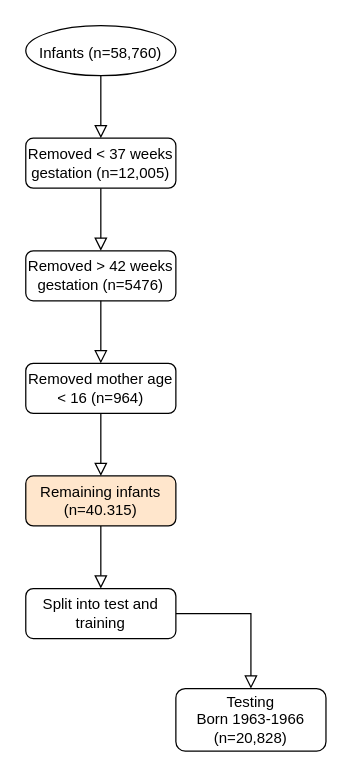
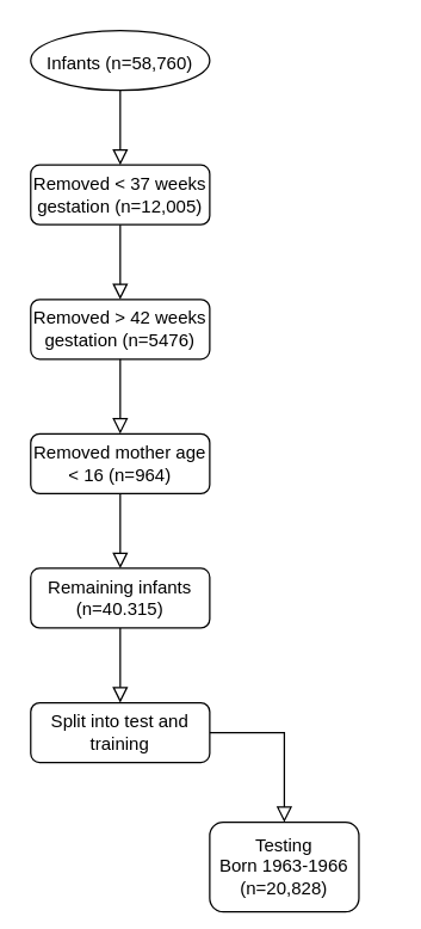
- <mxCell id="10" value="Remaining infants (n=40.315)" style="rounded=1;whiteSpace=wrap;html=1;fontSize=12;glass=0;strokeWidth=1;shadow=0;fillColor=#ffe6cc;" vertex="1" parent="1"><mxGeometry x="20" y="380" width="120" height="40" as="geometry" /></mxCell>
+ <mxCell id="10" value="Remaining infants (n=40.315)" style="rounded=1;whiteSpace=wrap;html=1;fontSize=12;glass=0;strokeWidth=1;shadow=0;" vertex="1" parent="1"><mxGeometry x="20" y="380" width="120" height="40" as="geometry" /></mxCell>
- <mxCell id="12" value="Testing&lt;br&gt;Born 1963-1966 (n=20,828)" style="rounded=1;whiteSpace=wrap;html=1;fontSize=12;glass=0;strokeWidth=1;shadow=0;" vertex="1" parent="1"><mxGeometry x="140" y="550" width="120" height="50" as="geometry" /></mxCell>
+ <mxCell id="12" value="Testing&lt;br&gt;Born 1963-1966 (n=20,828)" style="rounded=1;whiteSpace=wrap;html=1;fontSize=12;glass=0;strokeWidth=1;shadow=0;" vertex="1" parent="1"><mxGeometry x="140" y="550" width="100" height="60" as="geometry" /></mxCell>
